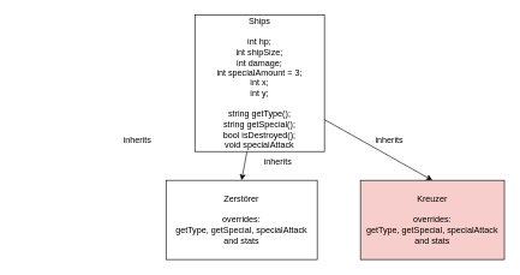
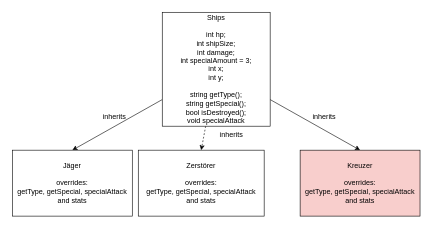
+ <mxCell id="2" style="edgeStyle=none;html=1;entryX=0.5;entryY=0;entryDx=0;entryDy=0;" parent="1" source="5" target="6" edge="1"><mxGeometry relative="1" as="geometry" /></mxCell>
- <mxCell id="3" style="edgeStyle=none;html=1;entryX=0.5;entryY=0;entryDx=0;entryDy=0;" parent="1" source="5" target="7" edge="1"><mxGeometry relative="1" as="geometry" /></mxCell>
+ <mxCell id="3" style="edgeStyle=none;html=1;entryX=0.5;entryY=0;entryDx=0;entryDy=0;dashed=1;" parent="1" source="5" target="7" edge="1"><mxGeometry relative="1" as="geometry" /></mxCell>
+ <mxCell id="6" value="Jäger&lt;br&gt;&lt;br&gt;overrides:&lt;br&gt;getType, getSpecial, specialAttack&lt;br&gt;and stats" style="whiteSpace=wrap;html=1;" parent="1" vertex="1"><mxGeometry x="20" y="250" width="200" height="110" as="geometry" /></mxCell>
